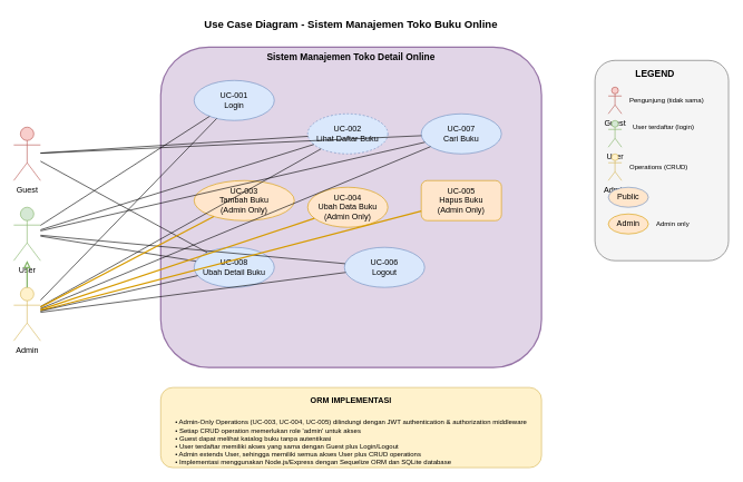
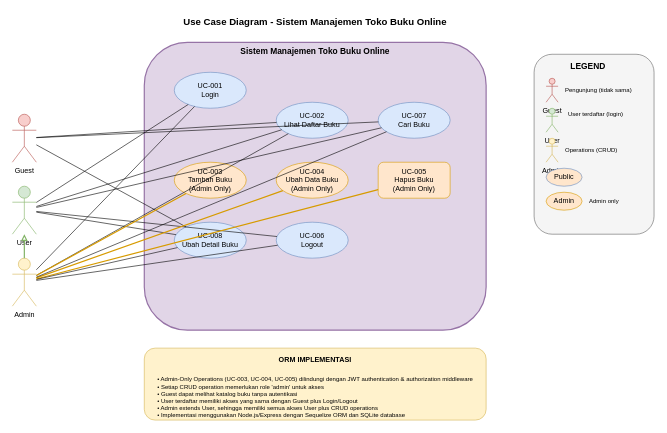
- <mxCell id="3" value="Sistem Manajemen Toko Detail Online" style="rounded=1;whiteSpace=wrap;html=1;fontSize=14;fontStyle=1;fillColor=#e1d5e7;strokeColor=#9673a6;strokeWidth=2;verticalAlign=top;" vertex="1" parent="1"><mxGeometry x="240" y="70" width="570" height="480" as="geometry" /></mxCell>
+ <mxCell id="3" value="Sistem Manajemen Toko Buku Online" style="rounded=1;whiteSpace=wrap;html=1;fontSize=14;fontStyle=1;fillColor=#e1d5e7;strokeColor=#9673a6;strokeWidth=2;verticalAlign=top;" vertex="1" parent="1"><mxGeometry x="240" y="70" width="570" height="480" as="geometry" /></mxCell>
- <mxCell id="8" value="UC-002&#10;Lihat Daftar Buku" style="ellipse;whiteSpace=wrap;html=1;fillColor=#dae8fc;strokeColor=#6c8ebf;dashed=1;" vertex="1" parent="1"><mxGeometry x="460" y="170" width="120" height="60" as="geometry" /></mxCell>
+ <mxCell id="8" value="UC-002&#10;Lihat Daftar Buku" style="ellipse;whiteSpace=wrap;html=1;fillColor=#dae8fc;strokeColor=#6c8ebf;" vertex="1" parent="1"><mxGeometry x="460" y="170" width="120" height="60" as="geometry" /></mxCell>
- <mxCell id="9" value="UC-003&#10;Tambah Buku&#10;(Admin Only)" style="ellipse;whiteSpace=wrap;html=1;fillColor=#ffe6cc;strokeColor=#d79b00;" vertex="1" parent="1"><mxGeometry x="290" y="270" width="150" height="60" as="geometry" /></mxCell>
+ <mxCell id="9" value="UC-003&#10;Tambah Buku&#10;(Admin Only)" style="ellipse;whiteSpace=wrap;html=1;fillColor=#ffe6cc;strokeColor=#d79b00;" vertex="1" parent="1"><mxGeometry x="290" y="270" width="120" height="60" as="geometry" /></mxCell>
- <mxCell id="10" value="UC-004&#10;Ubah Data Buku&#10;(Admin Only)" style="ellipse;whiteSpace=wrap;html=1;fillColor=#ffe6cc;strokeColor=#d79b00;" vertex="1" parent="1"><mxGeometry x="460" y="280" width="120" height="60" as="geometry" /></mxCell>
+ <mxCell id="10" value="UC-004&#10;Ubah Data Buku&#10;(Admin Only)" style="ellipse;whiteSpace=wrap;html=1;fillColor=#ffe6cc;strokeColor=#d79b00;" vertex="1" parent="1"><mxGeometry x="460" y="270" width="120" height="60" as="geometry" /></mxCell>
- <mxCell id="12" value="UC-006&#10;Logout" style="ellipse;whiteSpace=wrap;html=1;fillColor=#dae8fc;strokeColor=#6c8ebf;" vertex="1" parent="1"><mxGeometry x="515" y="370" width="120" height="60" as="geometry" /></mxCell>
+ <mxCell id="12" value="UC-006&#10;Logout" style="ellipse;whiteSpace=wrap;html=1;fillColor=#dae8fc;strokeColor=#6c8ebf;" vertex="1" parent="1"><mxGeometry x="460" y="370" width="120" height="60" as="geometry" /></mxCell>
